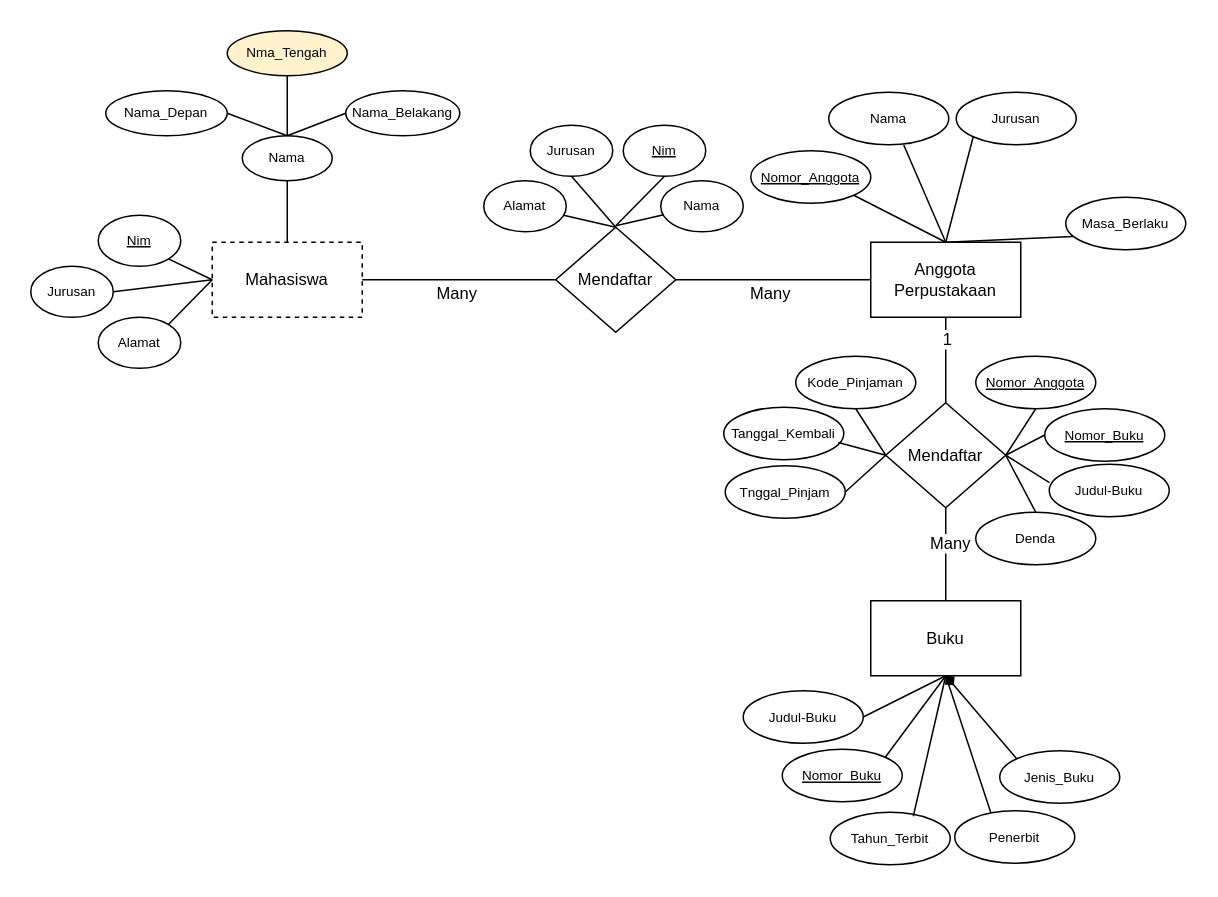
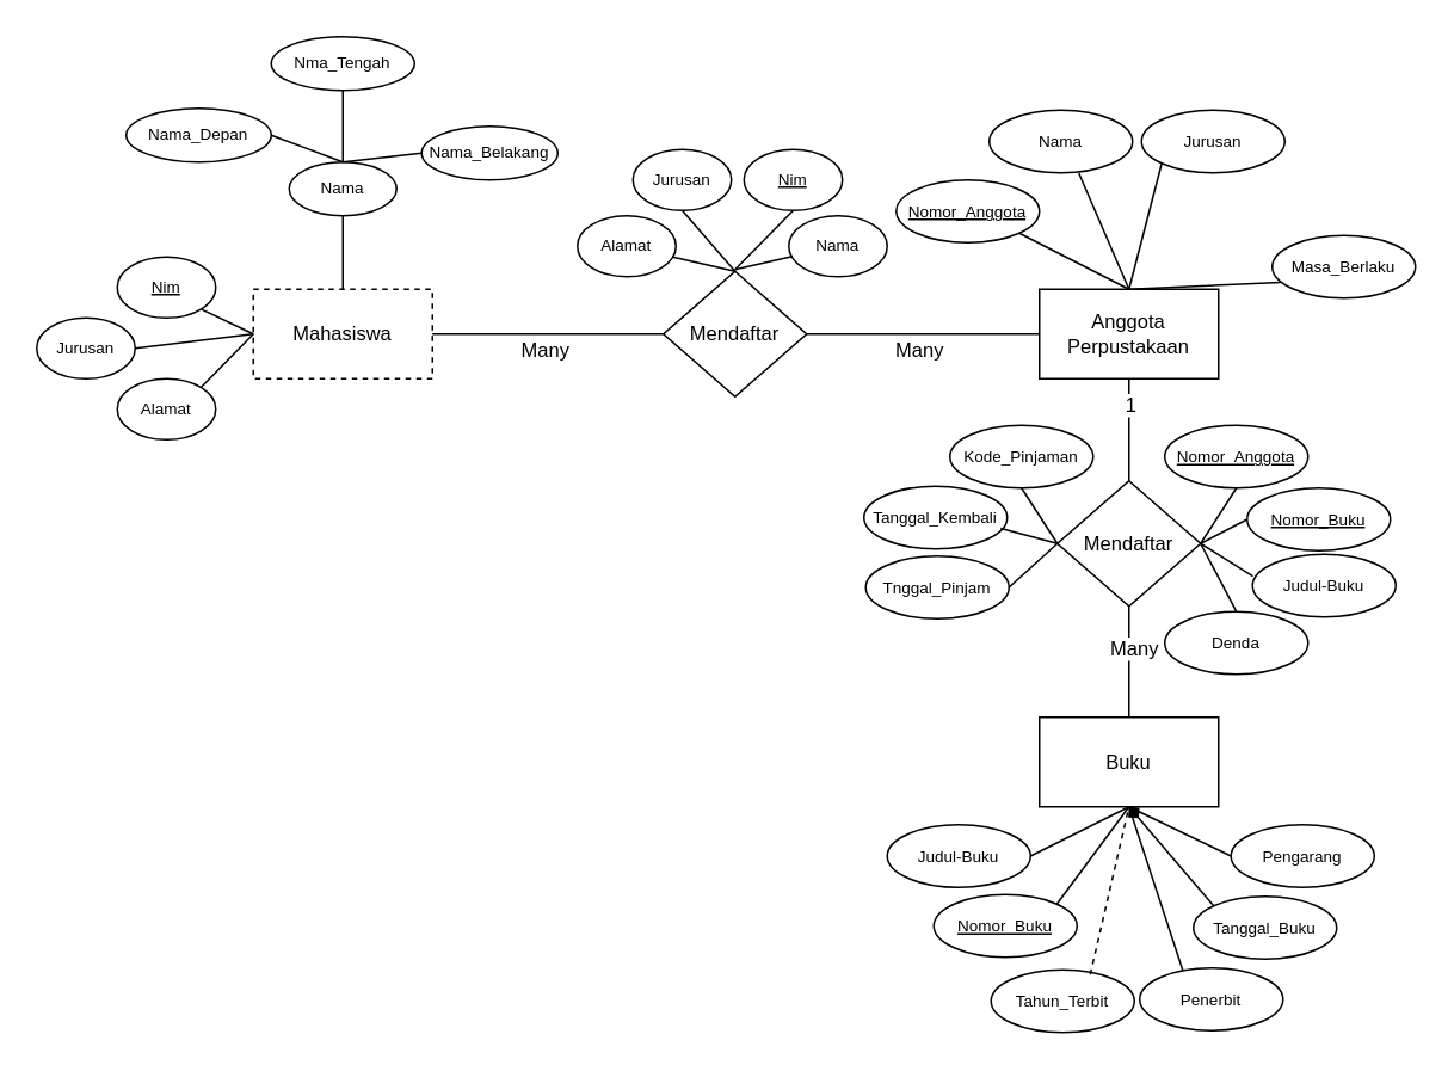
- <mxCell id="5" value="Nma_Tengah" style="ellipse;whiteSpace=wrap;html=1;align=center;fontSize=9;fillColor=#fff2cc;" vertex="1" parent="1"><mxGeometry x="151" y="20" width="80" height="30" as="geometry" /></mxCell>
+ <mxCell id="5" value="Nma_Tengah" style="ellipse;whiteSpace=wrap;html=1;align=center;fontSize=9;" vertex="1" parent="1"><mxGeometry x="151" y="20" width="80" height="30" as="geometry" /></mxCell>
- <mxCell id="4" value="Nama_Belakang" style="ellipse;whiteSpace=wrap;html=1;align=center;fontSize=9;" vertex="1" parent="1"><mxGeometry x="230" y="60" width="76" height="30" as="geometry" /></mxCell>
+ <mxCell id="4" value="Nama_Belakang" style="ellipse;whiteSpace=wrap;html=1;align=center;fontSize=9;" vertex="1" parent="1"><mxGeometry x="235" y="70" width="76" height="30" as="geometry" /></mxCell>
+ <mxCell id="70" value="" style="endArrow=none;html=1;rounded=0;exitX=0;exitY=0.5;exitDx=0;exitDy=0;entryX=0.5;entryY=1;entryDx=0;entryDy=0;" edge="1" parent="1" source="61" target="56"><mxGeometry relative="1" as="geometry"><mxPoint x="470" y="360" as="sourcePoint" /><mxPoint x="630" y="360" as="targetPoint" /></mxGeometry></mxCell>
+ <mxCell id="61" value="Pengarang" style="ellipse;whiteSpace=wrap;html=1;align=center;fontSize=9;" vertex="1" parent="1"><mxGeometry x="687" y="460" width="80" height="35" as="geometry" /></mxCell>
- <mxCell id="67" value="" style="endArrow=none;html=1;rounded=0;exitX=0.692;exitY=0.076;exitDx=0;exitDy=0;exitPerimeter=0;entryX=0.5;entryY=1;entryDx=0;entryDy=0;" edge="1" parent="1" source="60" target="56"><mxGeometry relative="1" as="geometry"><mxPoint x="470" y="360" as="sourcePoint" /><mxPoint x="630" y="360" as="targetPoint" /></mxGeometry></mxCell>
+ <mxCell id="67" value="" style="endArrow=none;html=1;rounded=0;exitX=0.692;exitY=0.076;exitDx=0;exitDy=0;exitPerimeter=0;entryX=0.5;entryY=1;entryDx=0;entryDy=0;dashed=1;" edge="1" parent="1" source="60" target="56"><mxGeometry relative="1" as="geometry"><mxPoint x="470" y="360" as="sourcePoint" /><mxPoint x="630" y="360" as="targetPoint" /></mxGeometry></mxCell>
- <mxCell id="62" value="Jenis_Buku" style="ellipse;whiteSpace=wrap;html=1;align=center;fontSize=9;" vertex="1" parent="1"><mxGeometry x="666" y="500" width="80" height="35" as="geometry" /></mxCell>
+ <mxCell id="62" value="Tanggal_Buku" style="ellipse;whiteSpace=wrap;html=1;align=center;fontSize=9;" vertex="1" parent="1"><mxGeometry x="666" y="500" width="80" height="35" as="geometry" /></mxCell>
